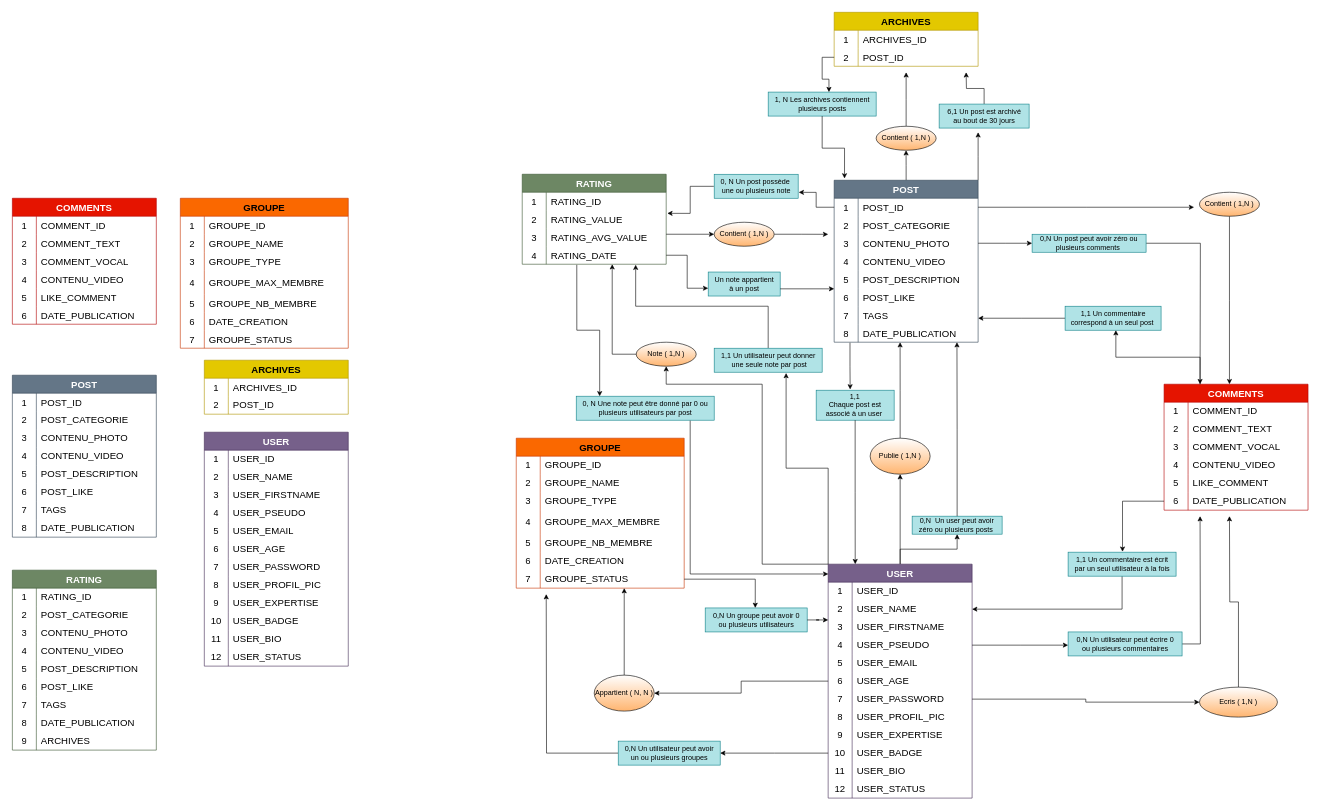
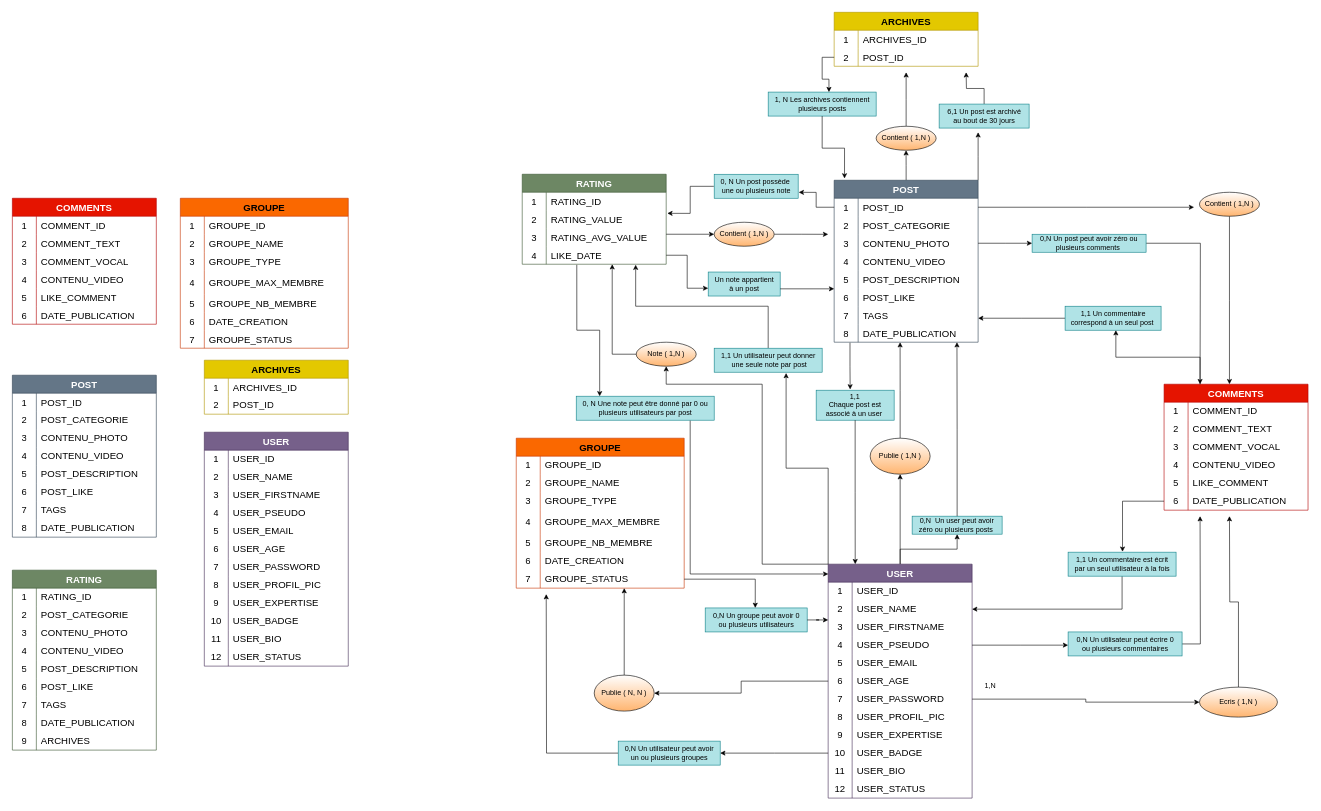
- <mxCell id="289" value="RATING_DATE" style="shape=partialRectangle;html=1;whiteSpace=wrap;connectable=0;fillColor=none;top=0;left=0;bottom=0;right=0;align=left;spacingLeft=6;overflow=hidden;fontSize=16;labelBackgroundColor=none;" vertex="1" parent="287"><mxGeometry x="40" width="200" height="30" as="geometry"><mxRectangle width="200" height="30" as="alternateBounds" /></mxGeometry></mxCell>
+ <mxCell id="289" value="LIKE_DATE" style="shape=partialRectangle;html=1;whiteSpace=wrap;connectable=0;fillColor=none;top=0;left=0;bottom=0;right=0;align=left;spacingLeft=6;overflow=hidden;fontSize=16;labelBackgroundColor=none;" vertex="1" parent="287"><mxGeometry x="40" width="200" height="30" as="geometry"><mxRectangle width="200" height="30" as="alternateBounds" /></mxGeometry></mxCell>
+ <mxCell id="121" value="1,N" style="text;html=1;align=center;verticalAlign=middle;resizable=0;points=[];autosize=1;strokeColor=none;fillColor=none;labelBackgroundColor=none;" parent="1" vertex="1"><mxGeometry x="1630" y="1128" width="40" height="30" as="geometry" /></mxCell>
- <mxCell id="296" value="Appartient ( N, N )" style="ellipse;whiteSpace=wrap;html=1;align=center;labelBackgroundColor=none;gradientColor=#FFB570;" vertex="1" parent="1"><mxGeometry x="990" y="1125" width="100" height="60" as="geometry" /></mxCell>
+ <mxCell id="296" value="Publie ( N, N )" style="ellipse;whiteSpace=wrap;html=1;align=center;labelBackgroundColor=none;gradientColor=#FFB570;" vertex="1" parent="1"><mxGeometry x="990" y="1125" width="100" height="60" as="geometry" /></mxCell>
